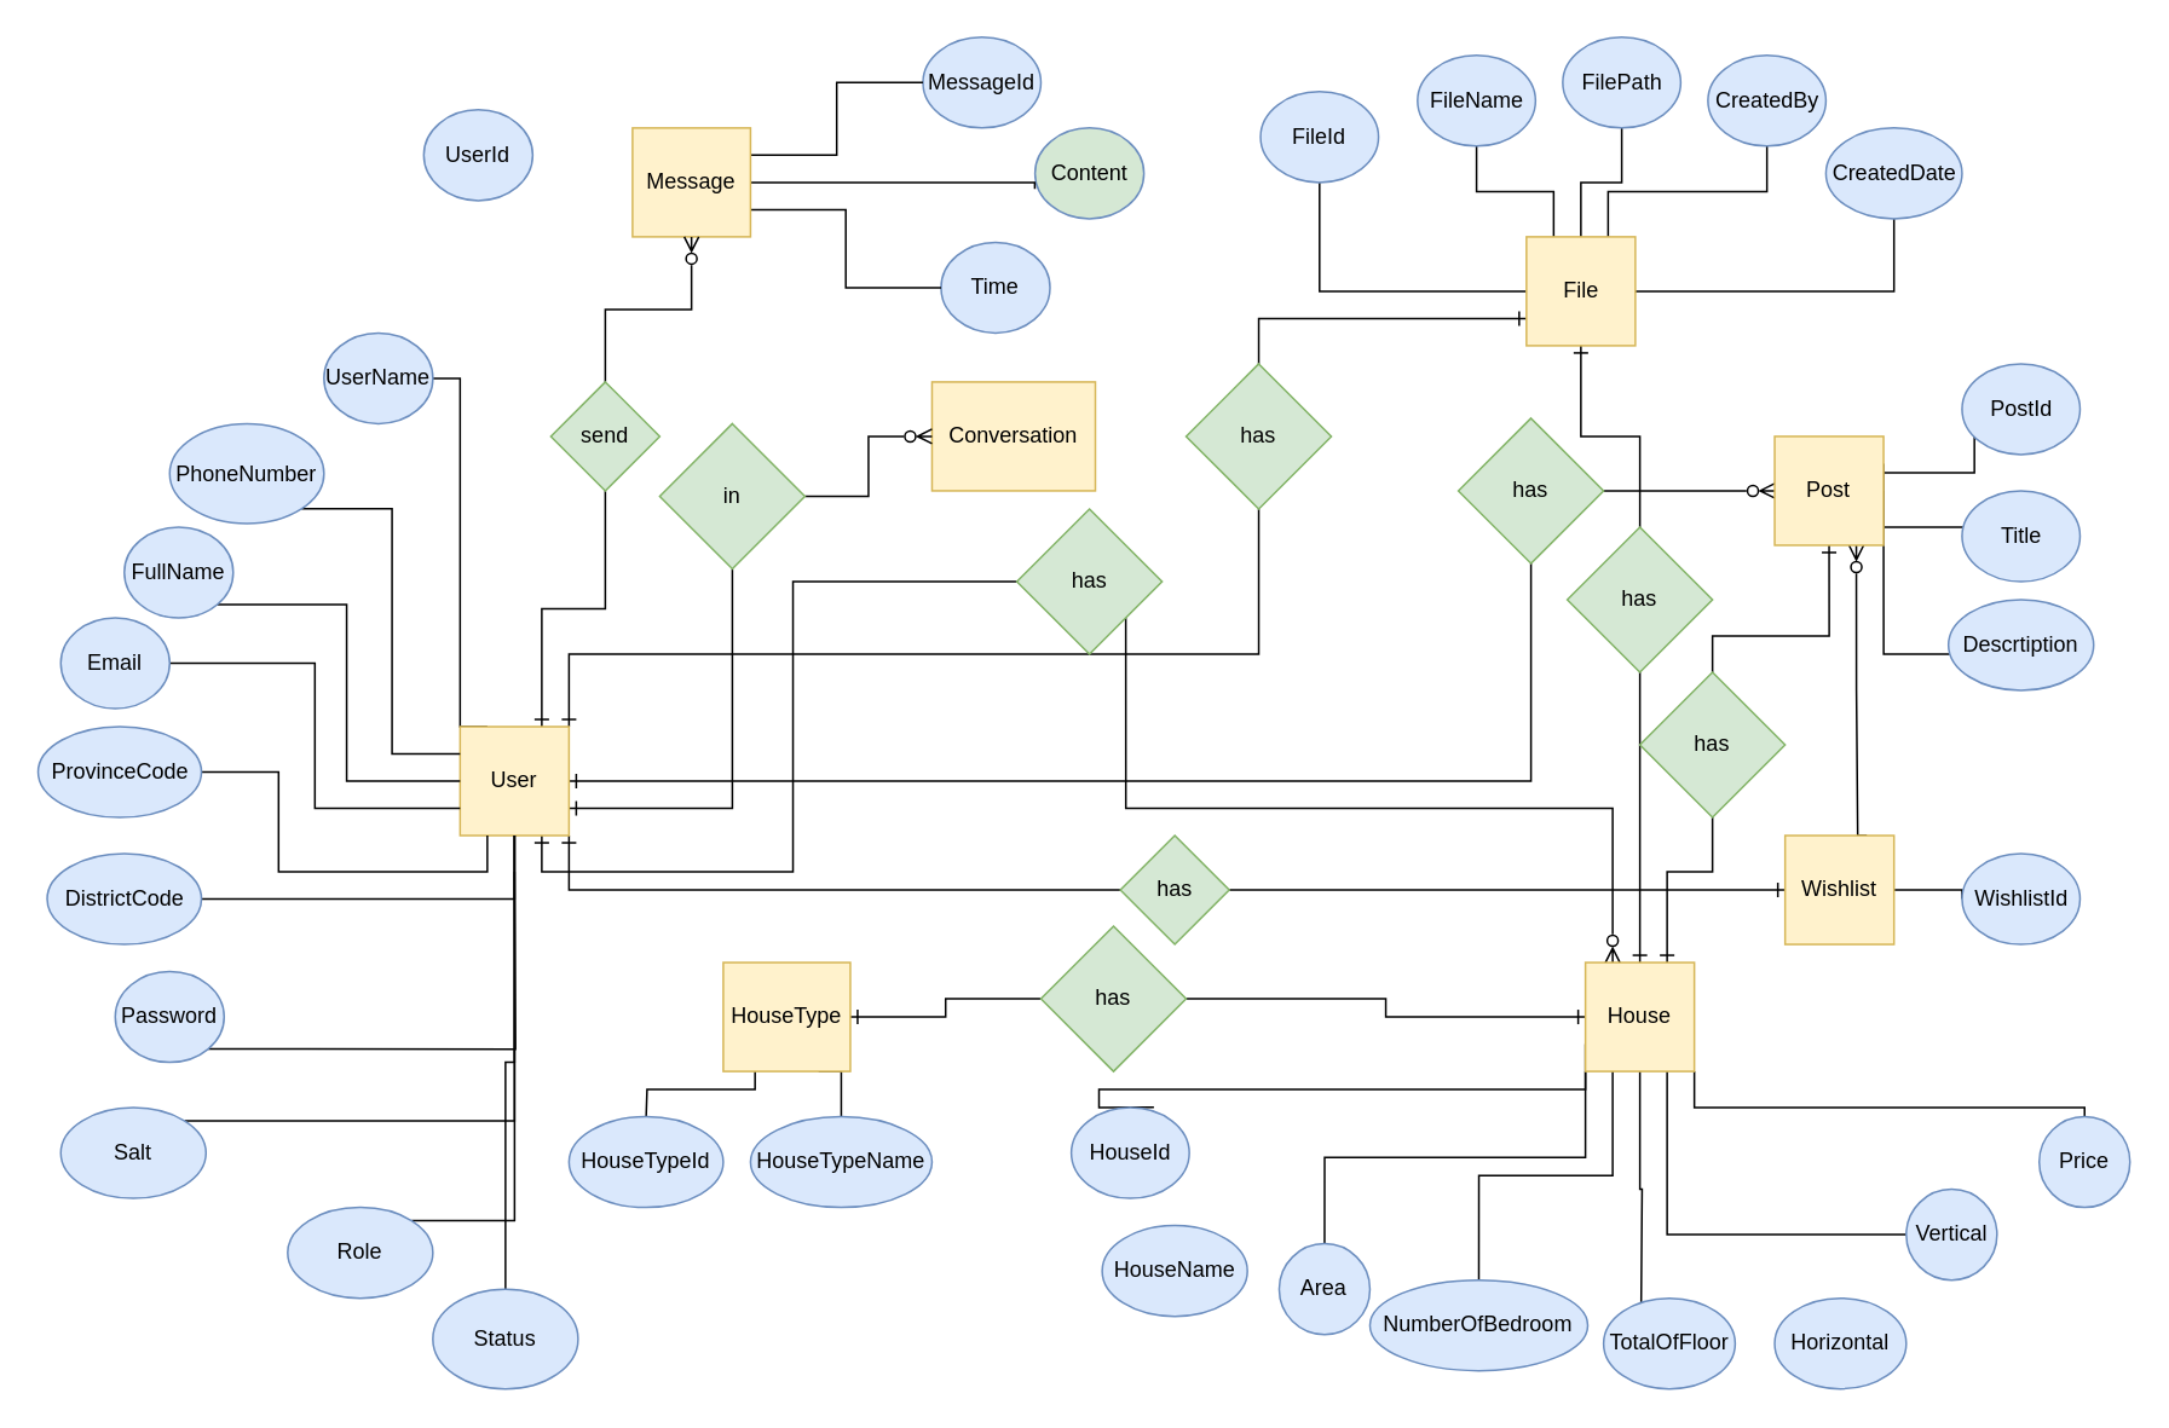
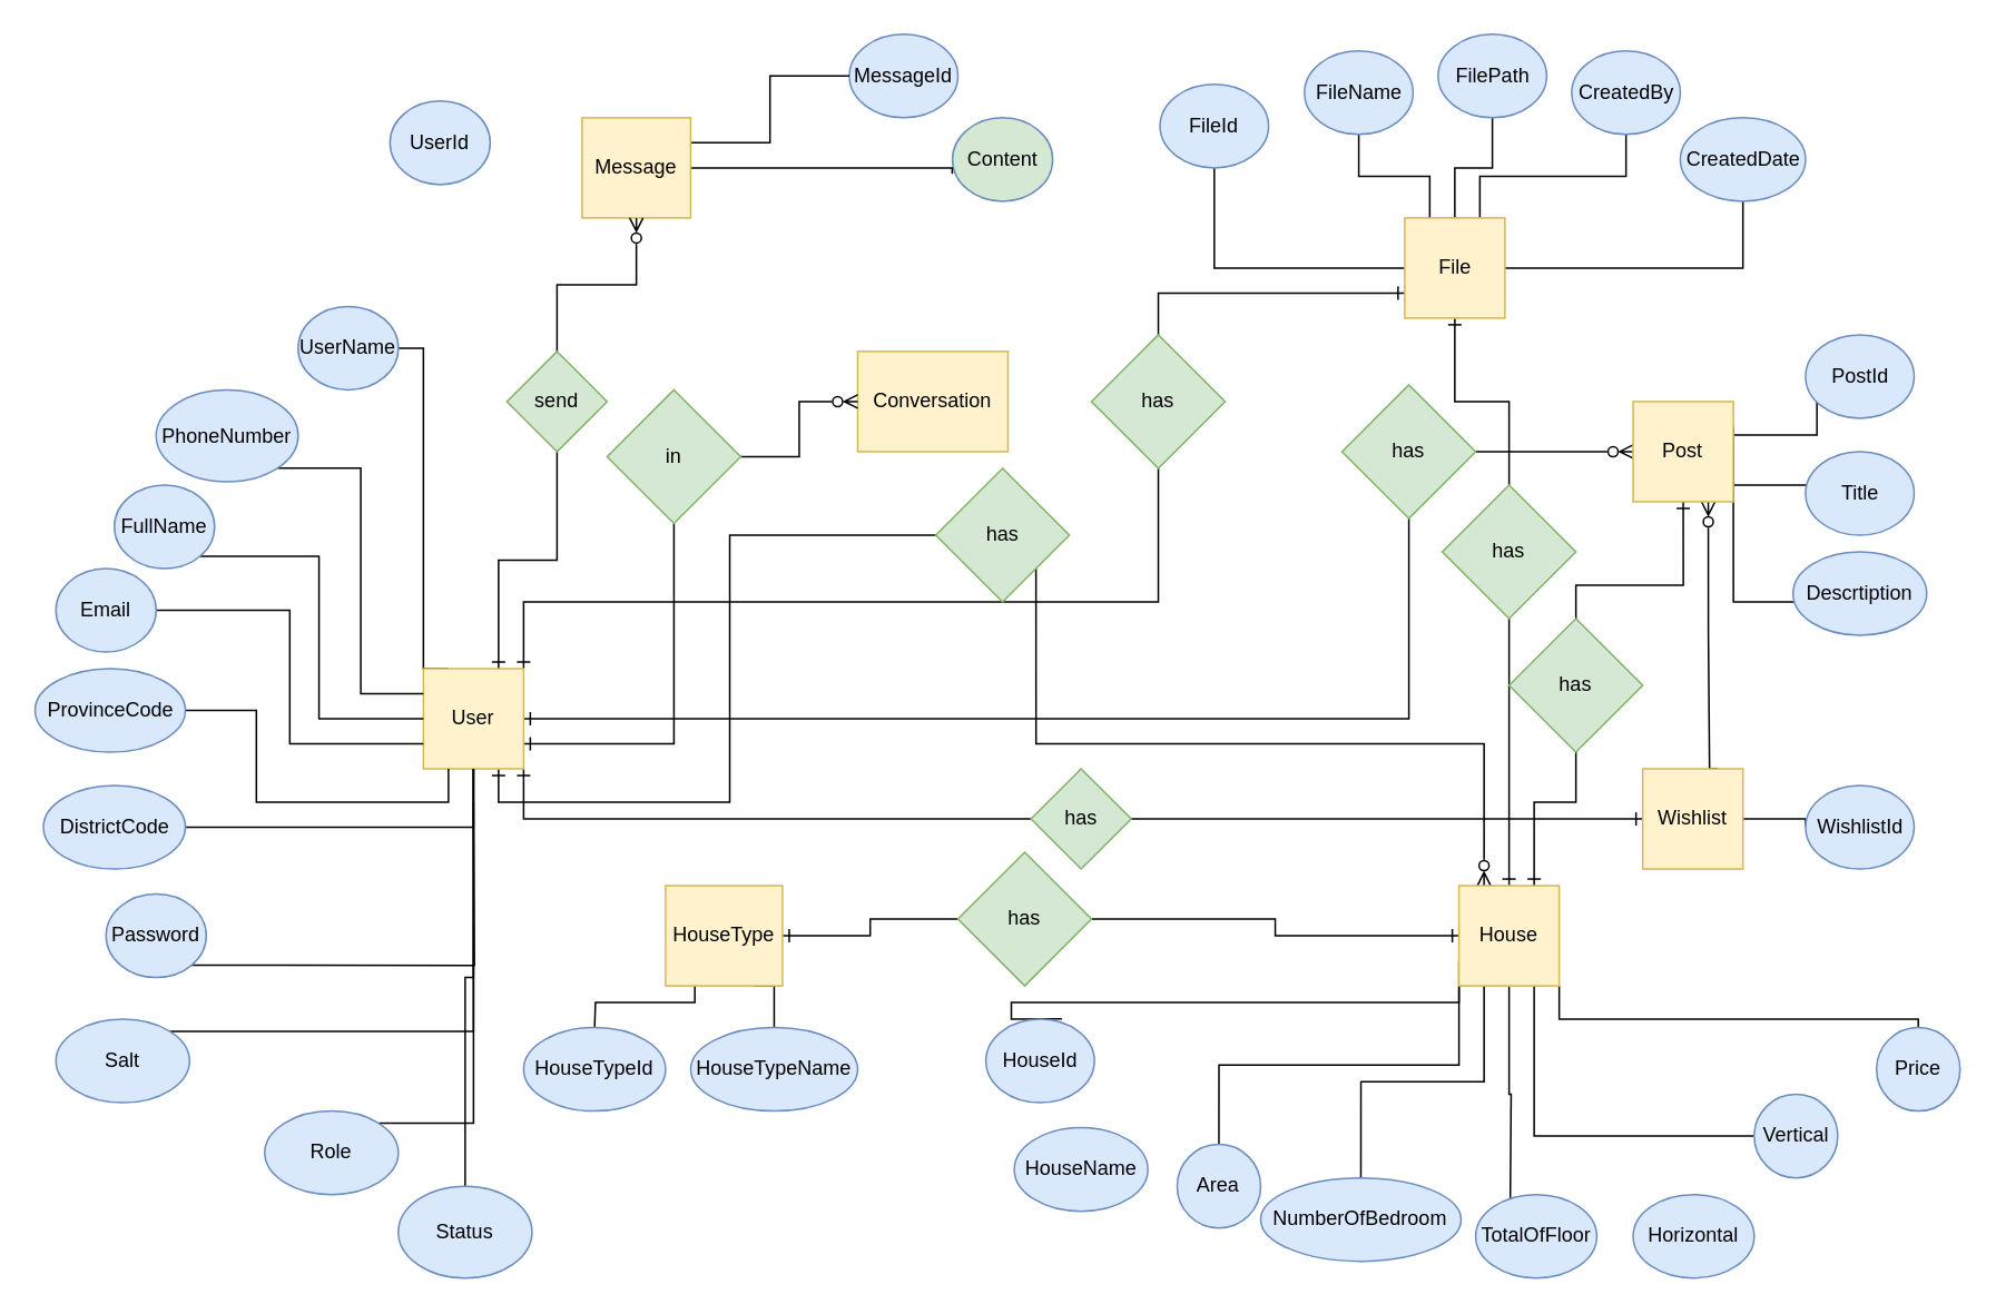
- <mxCell id="97" style="edgeStyle=orthogonalEdgeStyle;rounded=0;orthogonalLoop=1;jettySize=auto;html=1;exitX=1;exitY=0.75;exitDx=0;exitDy=0;entryX=0;entryY=0.5;entryDx=0;entryDy=0;startArrow=none;startFill=0;endArrow=none;endFill=0;" edge="1" parent="1" source="98" target="31"><mxGeometry relative="1" as="geometry" /></mxCell>
- <mxCell id="31" value="Time" style="ellipse;whiteSpace=wrap;html=1;fillColor=#dae8fc;strokeColor=#6c8ebf;" parent="1" vertex="1"><mxGeometry x="518" y="133" width="60" height="50" as="geometry" /></mxCell>
